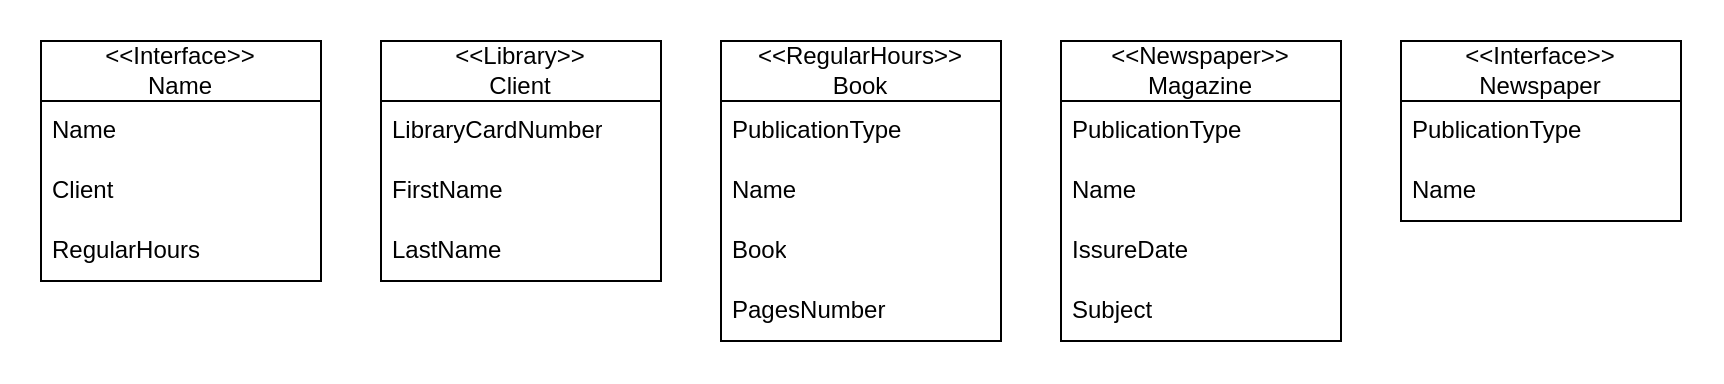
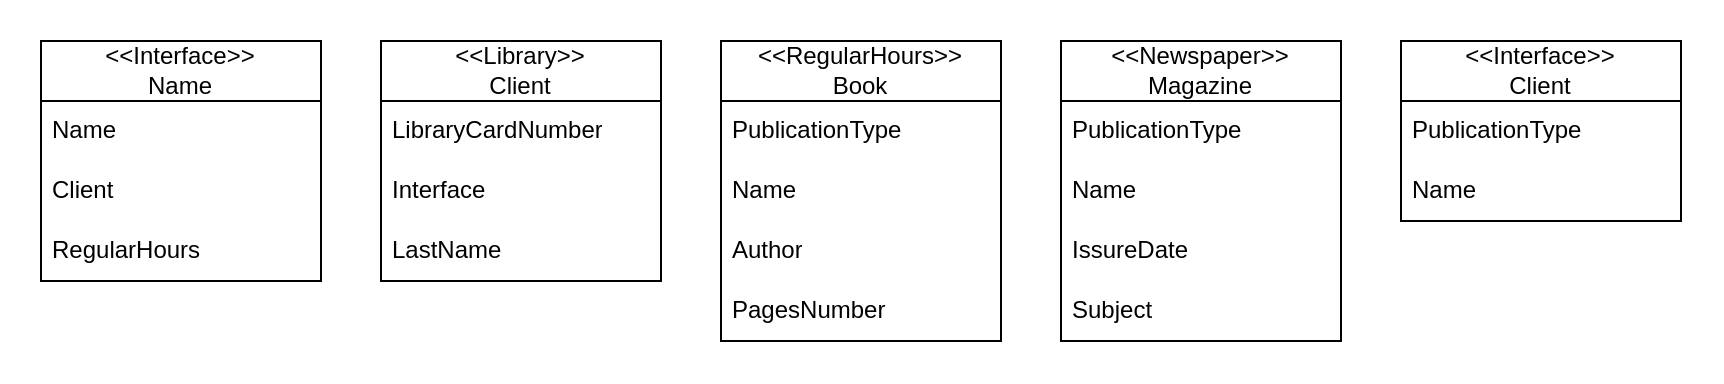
- <mxCell id="20" value="&amp;lt;&amp;lt;Interface&amp;gt;&amp;gt;&lt;br&gt;Newspaper" style="swimlane;fontStyle=0;childLayout=stackLayout;horizontal=1;startSize=30;horizontalStack=0;resizeParent=1;resizeParentMax=0;resizeLast=0;collapsible=1;marginBottom=0;whiteSpace=wrap;html=1;" vertex="1" parent="1"><mxGeometry x="700" y="20" width="140" height="90" as="geometry" /></mxCell>
+ <mxCell id="20" value="&amp;lt;&amp;lt;Interface&amp;gt;&amp;gt;&lt;br&gt;Client" style="swimlane;fontStyle=0;childLayout=stackLayout;horizontal=1;startSize=30;horizontalStack=0;resizeParent=1;resizeParentMax=0;resizeLast=0;collapsible=1;marginBottom=0;whiteSpace=wrap;html=1;" vertex="1" parent="1"><mxGeometry x="700" y="20" width="140" height="90" as="geometry" /></mxCell>
- <mxCell id="8" value="FirstName" style="text;strokeColor=none;fillColor=none;align=left;verticalAlign=middle;spacingLeft=4;spacingRight=4;overflow=hidden;points=[[0,0.5],[1,0.5]];portConstraint=eastwest;rotatable=0;whiteSpace=wrap;html=1;" vertex="1" parent="6"><mxGeometry y="60" width="140" height="30" as="geometry" /></mxCell>
+ <mxCell id="8" value="Interface" style="text;strokeColor=none;fillColor=none;align=left;verticalAlign=middle;spacingLeft=4;spacingRight=4;overflow=hidden;points=[[0,0.5],[1,0.5]];portConstraint=eastwest;rotatable=0;whiteSpace=wrap;html=1;" vertex="1" parent="6"><mxGeometry y="60" width="140" height="30" as="geometry" /></mxCell>
- <mxCell id="13" value="Book" style="text;strokeColor=none;fillColor=none;align=left;verticalAlign=middle;spacingLeft=4;spacingRight=4;overflow=hidden;points=[[0,0.5],[1,0.5]];portConstraint=eastwest;rotatable=0;whiteSpace=wrap;html=1;" vertex="1" parent="10"><mxGeometry y="90" width="140" height="30" as="geometry" /></mxCell>
+ <mxCell id="13" value="Author" style="text;strokeColor=none;fillColor=none;align=left;verticalAlign=middle;spacingLeft=4;spacingRight=4;overflow=hidden;points=[[0,0.5],[1,0.5]];portConstraint=eastwest;rotatable=0;whiteSpace=wrap;html=1;" vertex="1" parent="10"><mxGeometry y="90" width="140" height="30" as="geometry" /></mxCell>
